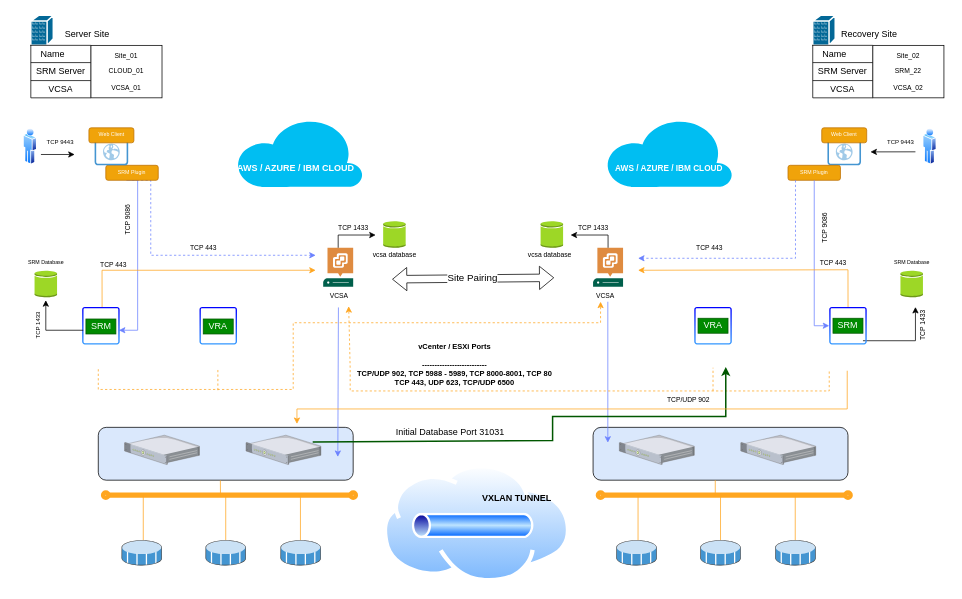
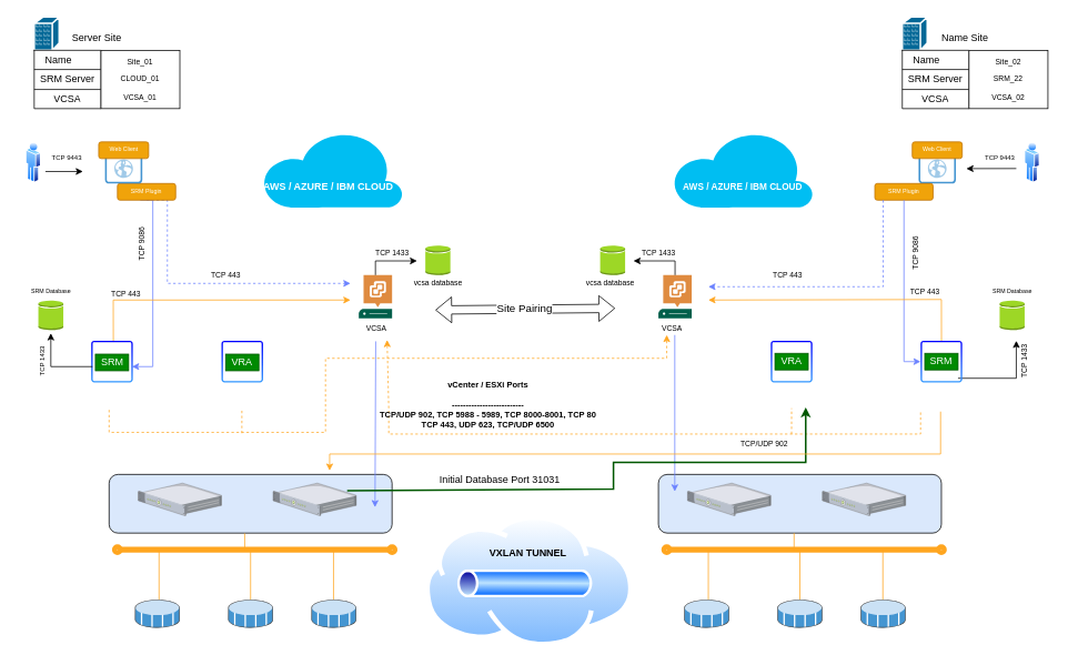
- <mxCell id="109" value="Recovery Site" style="text;html=1;align=center;verticalAlign=middle;resizable=0;points=[];autosize=1;strokeColor=none;fillColor=none;" parent="1" vertex="1"><mxGeometry x="1112" y="32" width="92" height="26" as="geometry" /></mxCell>
+ <mxCell id="109" value="Name Site" style="text;html=1;align=center;verticalAlign=middle;resizable=0;points=[];autosize=1;strokeColor=none;fillColor=none;" parent="1" vertex="1"><mxGeometry x="1112" y="32" width="92" height="26" as="geometry" /></mxCell>
- <mxCell id="93" value="vCenter / ESXi Ports&lt;br style=&quot;font-size: 10px;&quot;&gt;&lt;br style=&quot;font-size: 10px;&quot;&gt;--------------------------&lt;br style=&quot;font-size: 10px;&quot;&gt;TCP/UDP 902, TCP 5988 - 5989, TCP 8000-8001, TCP 80&lt;br style=&quot;font-size: 10px;&quot;&gt;TCP 443, UDP 623, TCP/UDP 6500" style="text;html=1;align=center;verticalAlign=middle;resizable=0;points=[];autosize=1;strokeColor=none;fillColor=none;fontSize=10;fontStyle=1" parent="1" vertex="1"><mxGeometry x="462" y="449" width="286" height="72" as="geometry" /></mxCell>
+ <mxCell id="93" value="vCenter / ESXi Ports&lt;br style=&quot;font-size: 10px;&quot;&gt;&lt;br style=&quot;font-size: 10px;&quot;&gt;--------------------------&lt;br style=&quot;font-size: 10px;&quot;&gt;TCP/UDP 902, TCP 5988 - 5989, TCP 8000-8001, TCP 80&lt;br style=&quot;font-size: 10px;&quot;&gt;TCP 443, UDP 623, TCP/UDP 6500" style="text;html=1;align=center;verticalAlign=middle;resizable=0;points=[];autosize=1;strokeColor=none;fillColor=none;fontSize=10;fontStyle=1" parent="1" vertex="1"><mxGeometry x="442" y="449" width="286" height="72" as="geometry" /></mxCell>
- <mxCell id="114" value="VXLAN TUNNEL" style="text;html=1;align=center;verticalAlign=middle;resizable=0;points=[];autosize=1;strokeColor=none;fillColor=none;fontStyle=1" parent="1" vertex="1"><mxGeometry x="635.88" y="651.1" width="105" height="26" as="geometry" /></mxCell>
+ <mxCell id="114" value="VXLAN TUNNEL" style="text;html=1;align=center;verticalAlign=middle;resizable=0;points=[];autosize=1;strokeColor=none;fillColor=none;fontStyle=1" parent="1" vertex="1"><mxGeometry x="580.88" y="651.1" width="105" height="26" as="geometry" /></mxCell>
